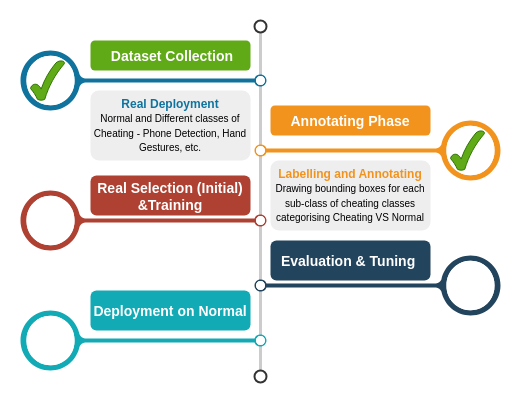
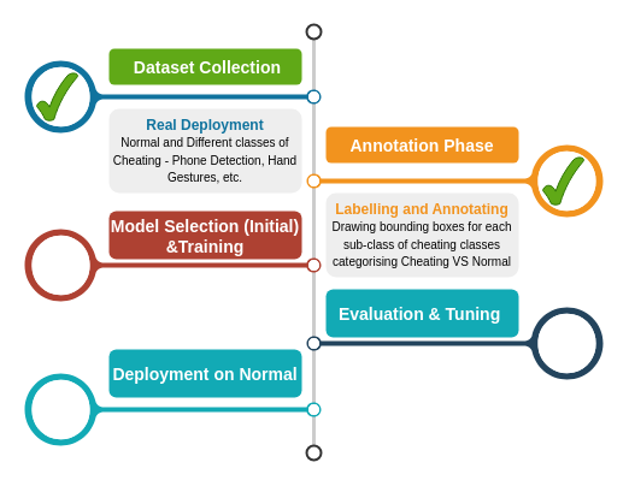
- <mxCell id="11" value="Annotating Phase" style="fillColor=#F2931E;strokecolor=none;rounded=1;fontColor=#FFFFFF;strokeColor=none;fontStyle=1;fontSize=14;" parent="1" vertex="1"><mxGeometry x="270" y="105" width="160" height="30" as="geometry" /></mxCell>
+ <mxCell id="11" value="Annotation Phase" style="fillColor=#F2931E;strokecolor=none;rounded=1;fontColor=#FFFFFF;strokeColor=none;fontStyle=1;fontSize=14;" parent="1" vertex="1"><mxGeometry x="270" y="105" width="160" height="30" as="geometry" /></mxCell>
- <mxCell id="12" value="Real Selection (Initial) &#10;&amp;Training" style="fillColor=#AE4132;strokecolor=none;rounded=1;fontColor=#FFFFFF;strokeColor=none;fontStyle=1;fontSize=14;" parent="1" vertex="1"><mxGeometry x="90" y="175" width="160" height="40" as="geometry" /></mxCell>
+ <mxCell id="12" value="Model Selection (Initial) &#10;&amp;Training" style="fillColor=#AE4132;strokecolor=none;rounded=1;fontColor=#FFFFFF;strokeColor=none;fontStyle=1;fontSize=14;" parent="1" vertex="1"><mxGeometry x="90" y="175" width="160" height="40" as="geometry" /></mxCell>
- <mxCell id="13" value="Evaluation &amp; Tuning " style="fillColor=#23445D;strokecolor=none;rounded=1;fontColor=#FFFFFF;strokeColor=none;fontStyle=1;fontSize=14;" parent="1" vertex="1"><mxGeometry x="270" y="240" width="160" height="40" as="geometry" /></mxCell>
+ <mxCell id="13" value="Evaluation &amp; Tuning " style="fillColor=#12aab5;strokecolor=none;rounded=1;fontColor=#FFFFFF;strokeColor=none;fontStyle=1;fontSize=14;" parent="1" vertex="1"><mxGeometry x="270" y="240" width="160" height="40" as="geometry" /></mxCell>
